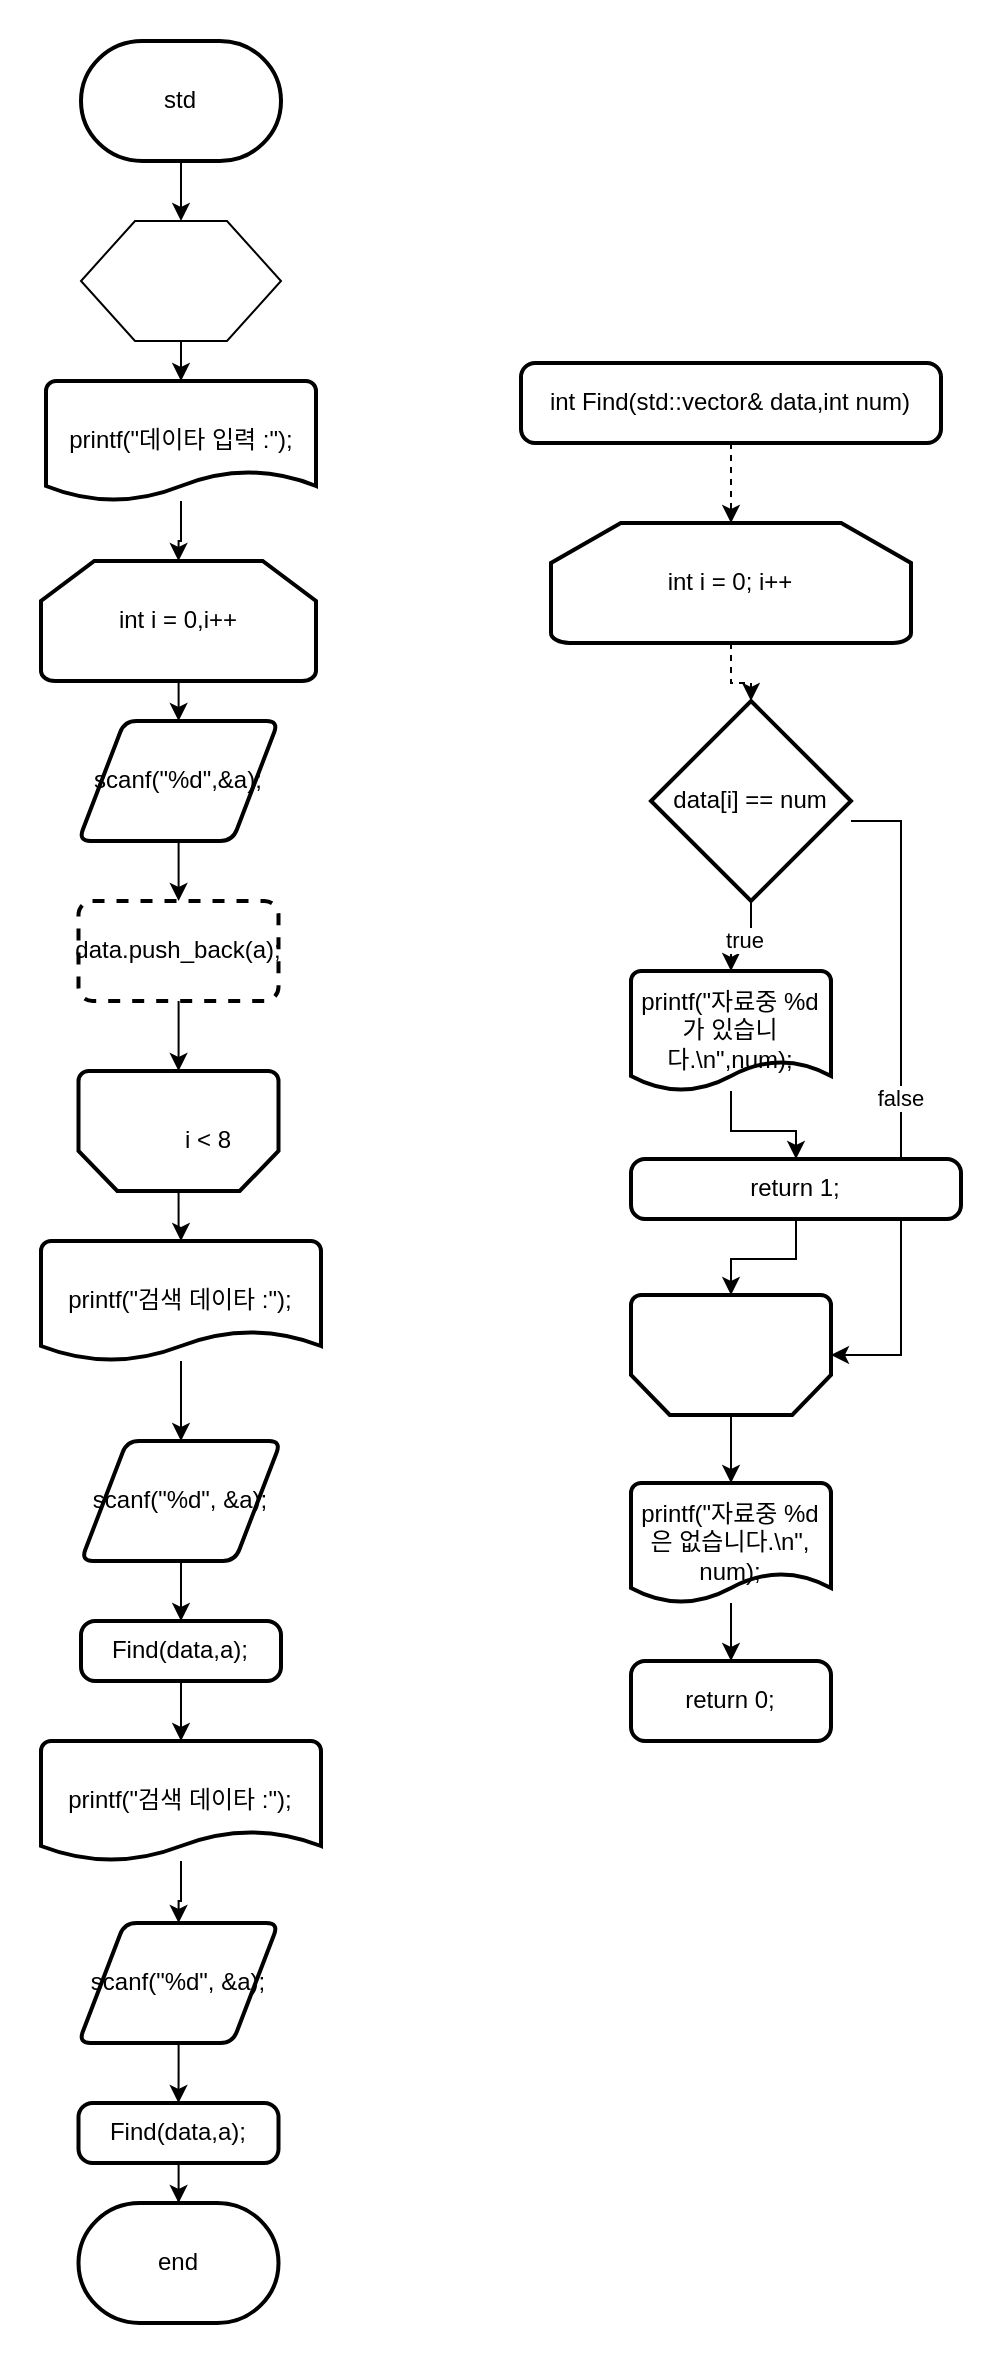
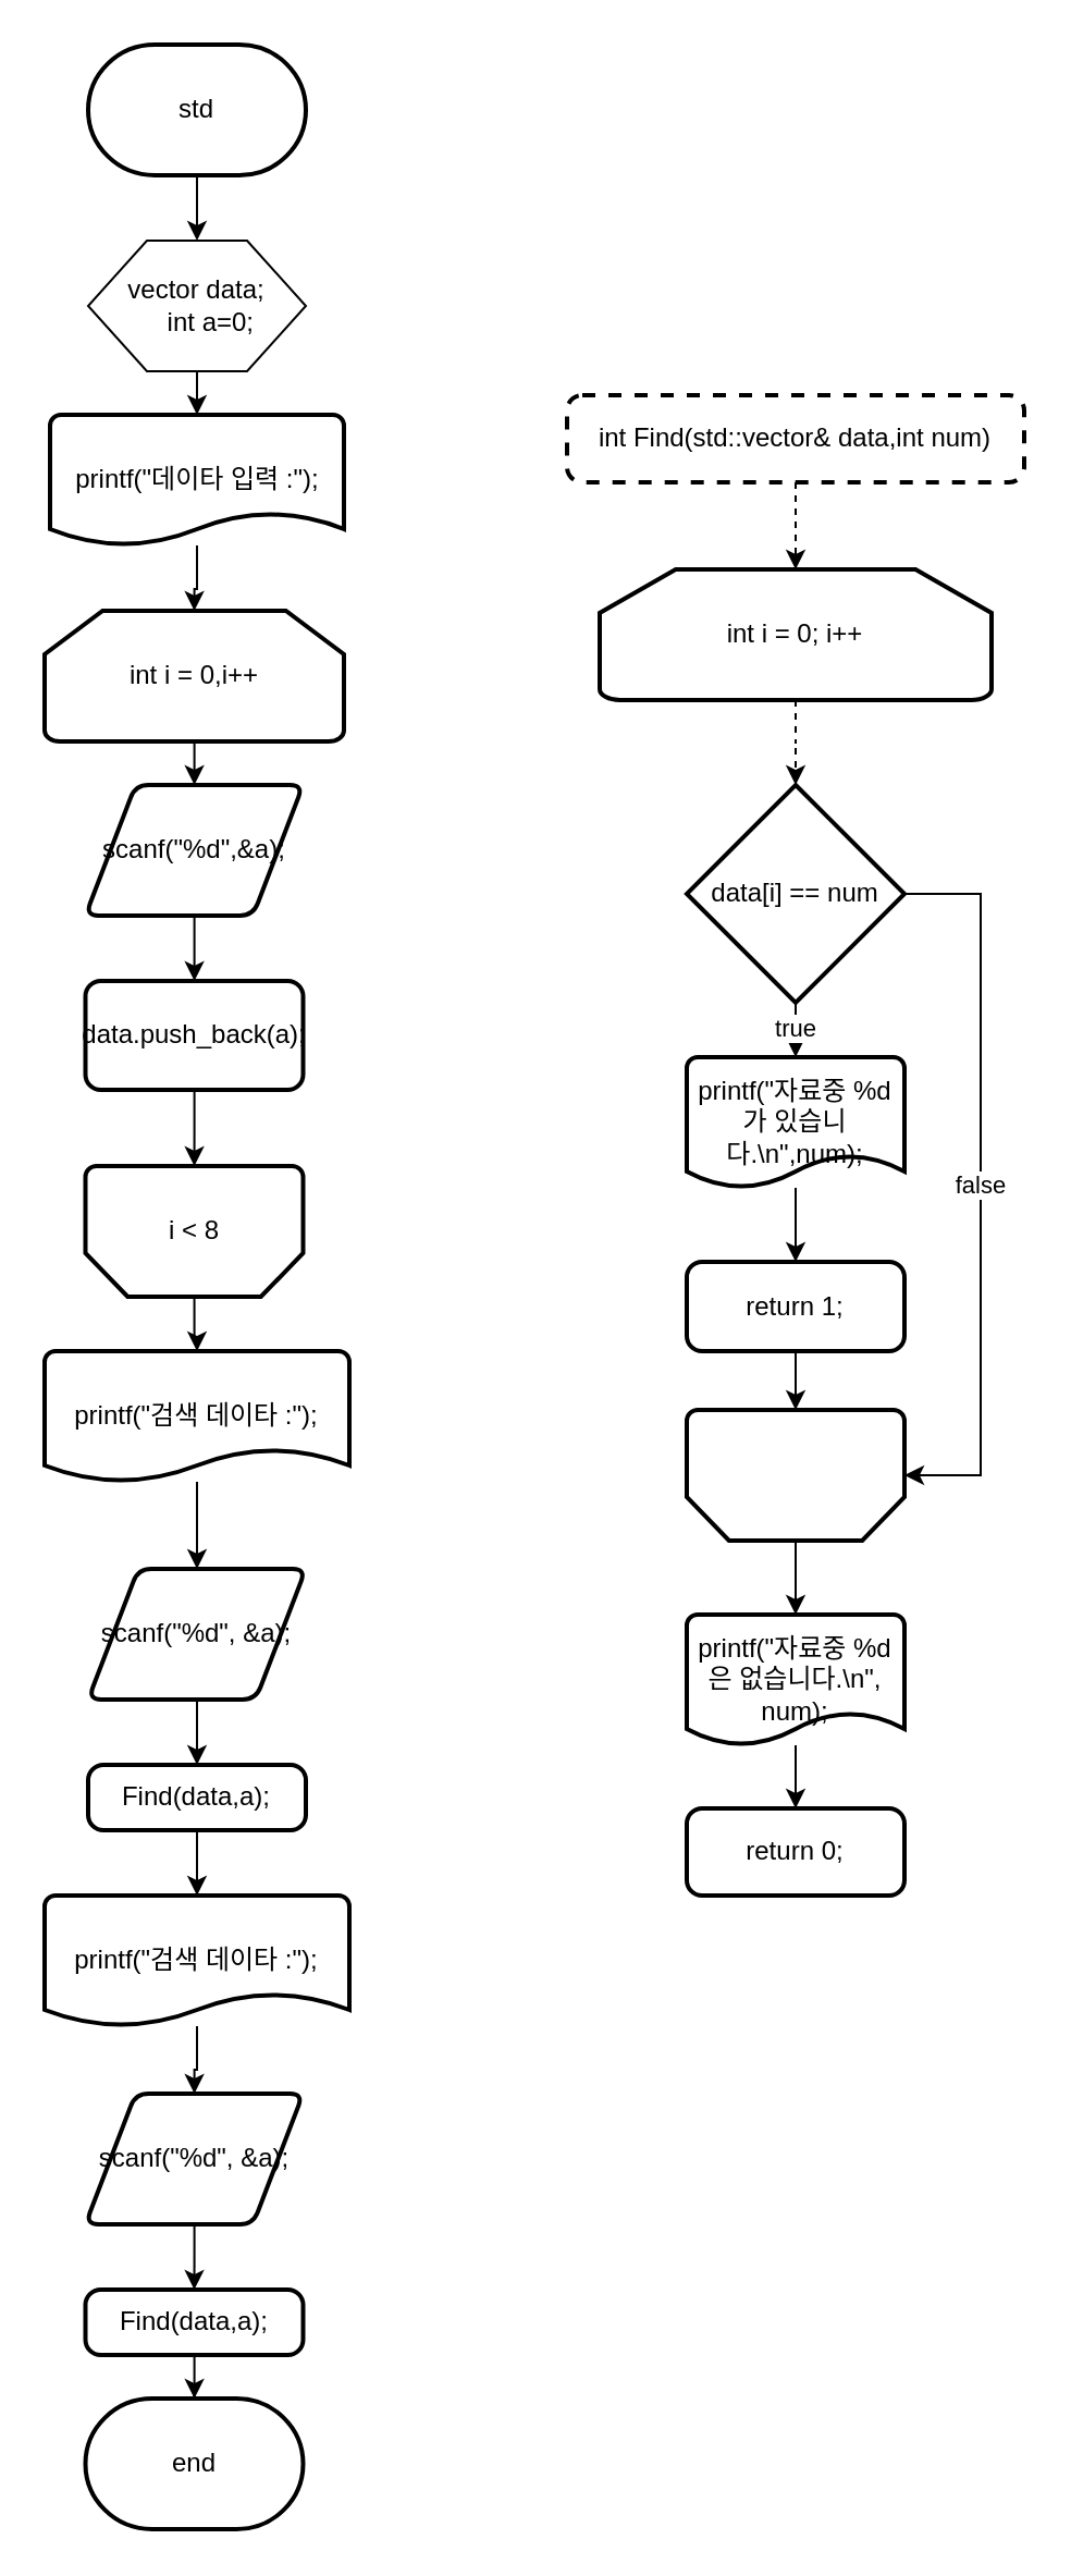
+ <mxCell id="7" value="vector&lt;int&gt; data;&#10;    int a=0;" style="text;html=1;strokeColor=none;fillColor=none;align=center;verticalAlign=middle;whiteSpace=wrap;rounded=0;" vertex="1" parent="1"><mxGeometry x="45" y="125" width="90" height="30" as="geometry" /></mxCell>
- <mxCell id="32" value="int Find(std::vector&lt;int&gt;&amp; data,int num)" style="rounded=1;whiteSpace=wrap;html=1;absoluteArcSize=1;arcSize=14;strokeWidth=2;" vertex="1" parent="1"><mxGeometry x="260" y="181" width="210" height="40" as="geometry" /></mxCell>
+ <mxCell id="32" value="int Find(std::vector&lt;int&gt;&amp; data,int num)" style="rounded=1;whiteSpace=wrap;html=1;absoluteArcSize=1;arcSize=14;strokeWidth=2;dashed=1;" vertex="1" parent="1"><mxGeometry x="260" y="181" width="210" height="40" as="geometry" /></mxCell>
- <mxCell id="39" value="data[i] == num" style="strokeWidth=2;html=1;shape=mxgraph.flowchart.decision;whiteSpace=wrap;" vertex="1" parent="1"><mxGeometry x="325" y="350" width="100" height="100" as="geometry" /></mxCell>
+ <mxCell id="39" value="data[i] == num" style="strokeWidth=2;html=1;shape=mxgraph.flowchart.decision;whiteSpace=wrap;" vertex="1" parent="1"><mxGeometry x="315" y="360" width="100" height="100" as="geometry" /></mxCell>
- <mxCell id="16" value="data.push_back(a);" style="rounded=1;whiteSpace=wrap;html=1;absoluteArcSize=1;arcSize=14;strokeWidth=2;dashed=1;" vertex="1" parent="1"><mxGeometry x="38.75" y="450" width="100" height="50" as="geometry" /></mxCell>
+ <mxCell id="16" value="data.push_back(a);" style="rounded=1;whiteSpace=wrap;html=1;absoluteArcSize=1;arcSize=14;strokeWidth=2;" vertex="1" parent="1"><mxGeometry x="38.75" y="450" width="100" height="50" as="geometry" /></mxCell>
- <mxCell id="14" value="i &lt; 8" style="text;html=1;strokeColor=none;fillColor=none;align=center;verticalAlign=middle;whiteSpace=wrap;rounded=0;" vertex="1" parent="1"><mxGeometry x="73.75" y="555" width="60" height="30" as="geometry" /></mxCell>
+ <mxCell id="14" value="i &lt; 8" style="text;html=1;strokeColor=none;fillColor=none;align=center;verticalAlign=middle;whiteSpace=wrap;rounded=0;" vertex="1" parent="1"><mxGeometry x="58.75" y="550" width="60" height="30" as="geometry" /></mxCell>
- <mxCell id="41" value="return 1;" style="rounded=1;whiteSpace=wrap;html=1;absoluteArcSize=1;arcSize=14;strokeWidth=2;" vertex="1" parent="1"><mxGeometry x="315" y="579" width="165" height="30" as="geometry" /></mxCell>
+ <mxCell id="41" value="return 1;" style="rounded=1;whiteSpace=wrap;html=1;absoluteArcSize=1;arcSize=14;strokeWidth=2;" vertex="1" parent="1"><mxGeometry x="315" y="579" width="100" height="41" as="geometry" /></mxCell>
